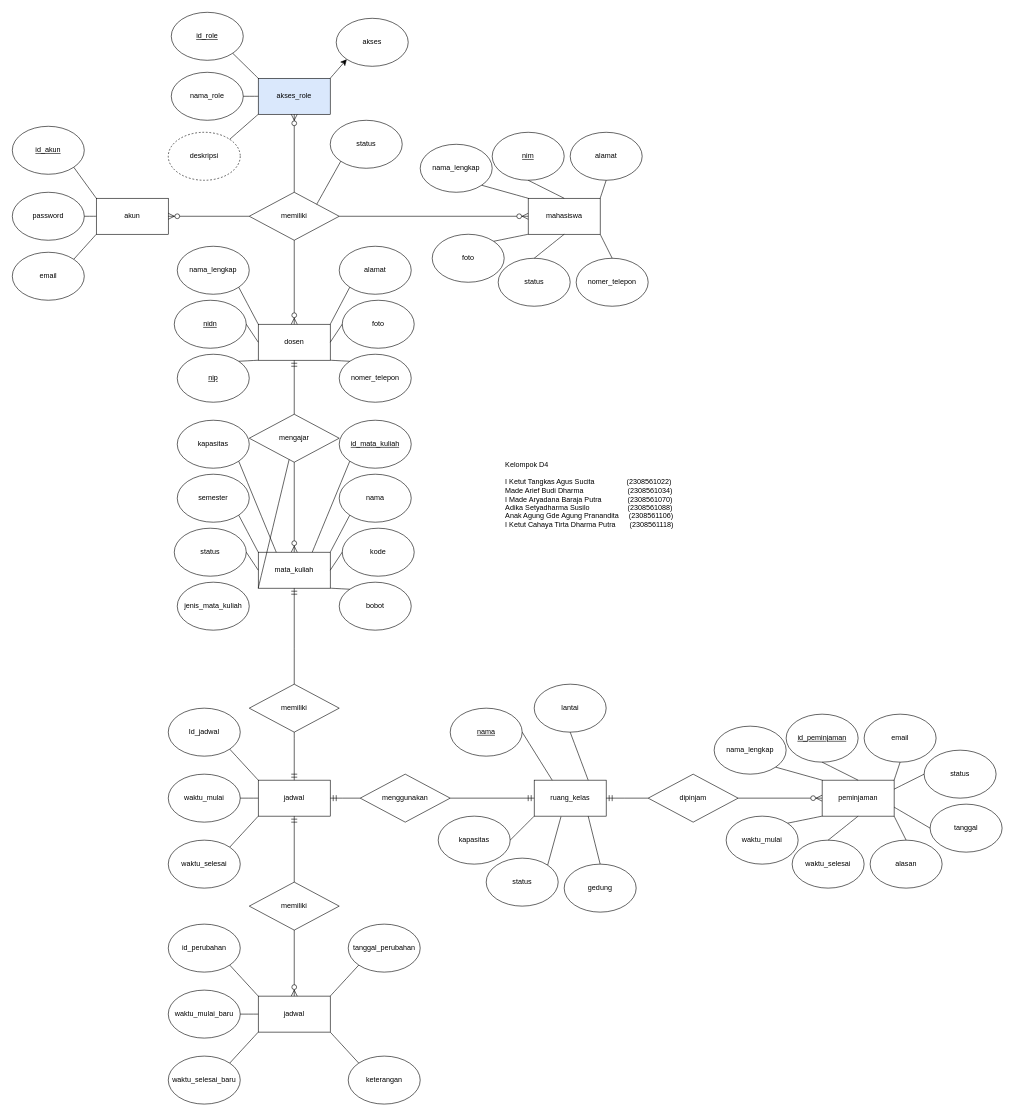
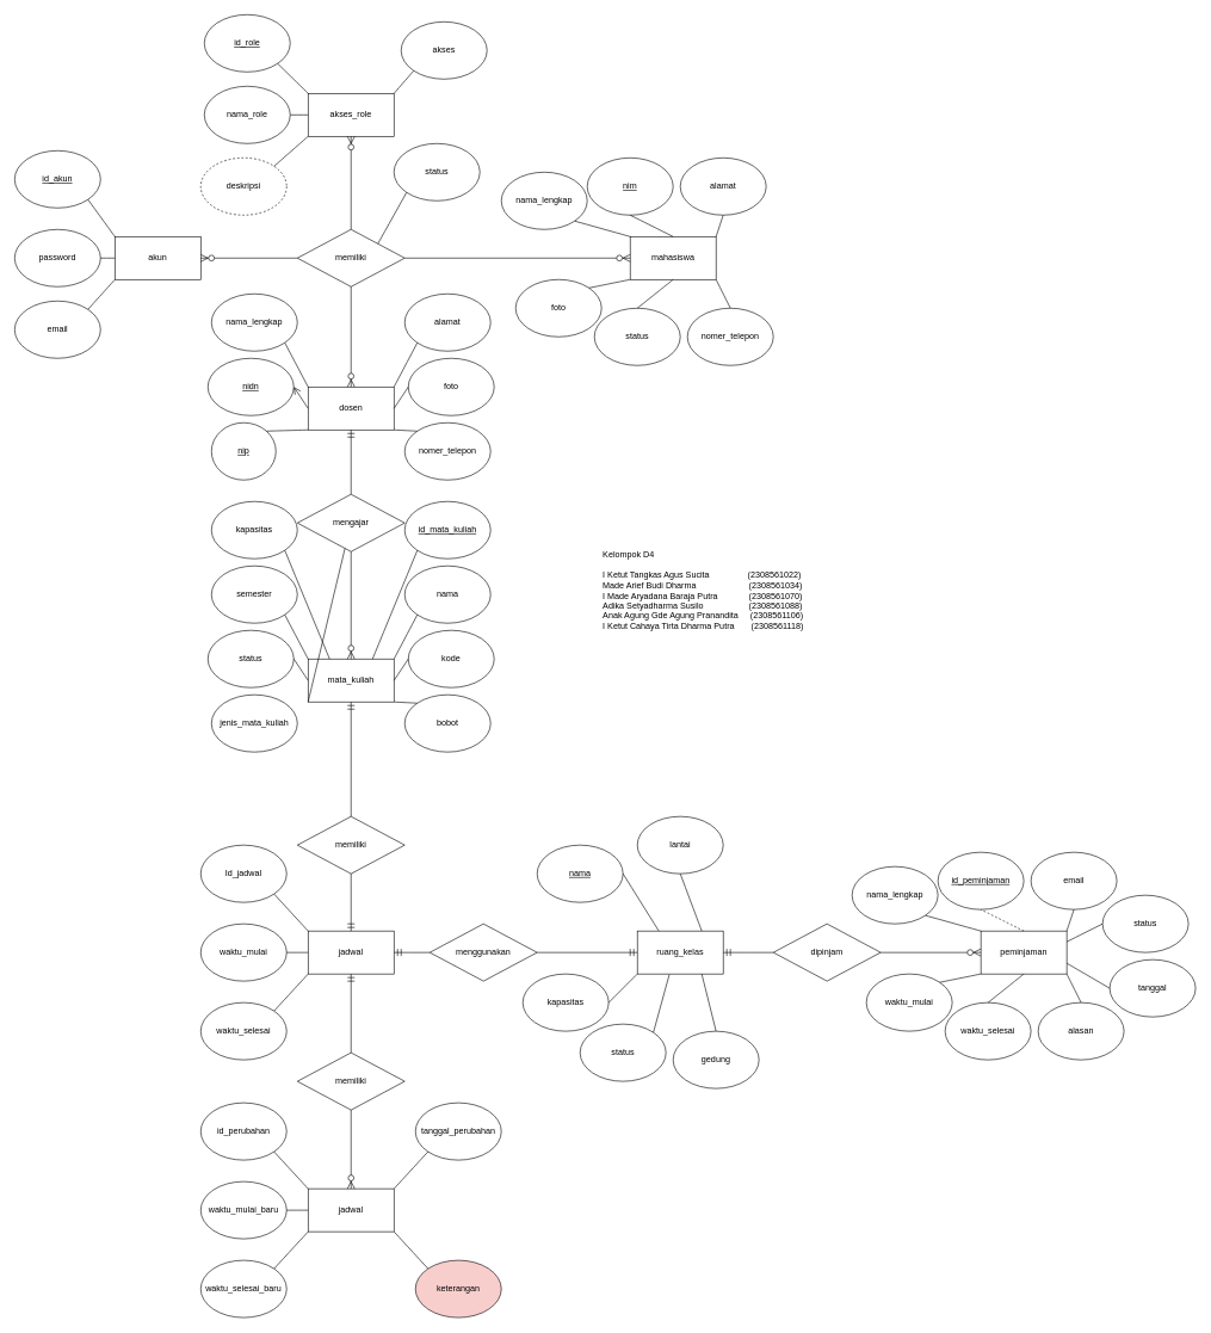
- <mxCell id="108" value="" style="endArrow=classic;html=1;rounded=0;fontSize=12;startSize=8;endSize=8;curved=1;entryX=0;entryY=1;entryDx=0;entryDy=0;exitX=1;exitY=0;exitDx=0;exitDy=0;" parent="1" source="100" target="107" edge="1"><mxGeometry width="50" height="50" relative="1" as="geometry"><mxPoint x="555" y="170" as="sourcePoint" /><mxPoint x="585" y="170" as="targetPoint" /></mxGeometry></mxCell>
+ <mxCell id="108" value="" style="endArrow=none;html=1;rounded=0;fontSize=12;startSize=8;endSize=8;curved=1;entryX=0;entryY=1;entryDx=0;entryDy=0;exitX=1;exitY=0;exitDx=0;exitDy=0;" parent="1" source="100" target="107" edge="1"><mxGeometry width="50" height="50" relative="1" as="geometry"><mxPoint x="555" y="170" as="sourcePoint" /><mxPoint x="585" y="170" as="targetPoint" /></mxGeometry></mxCell>
- <mxCell id="100" value="akses_role" style="rounded=0;whiteSpace=wrap;html=1;fillColor=#dae8fc;" parent="1" vertex="1"><mxGeometry y="130" width="120" height="60" as="geometry" x="430" /></mxCell>
+ <mxCell id="100" value="akses_role" style="rounded=0;whiteSpace=wrap;html=1;" parent="1" vertex="1"><mxGeometry y="130" width="120" height="60" as="geometry" x="430" /></mxCell>
- <mxCell id="33" value="" style="endArrow=none;html=1;rounded=0;fontSize=12;startSize=8;endSize=8;curved=1;entryX=1;entryY=0.5;entryDx=0;entryDy=0;exitX=0;exitY=0.5;exitDx=0;exitDy=0;" parent="1" source="20" target="32" edge="1"><mxGeometry width="50" height="50" relative="1" as="geometry"><mxPoint x="440" y="550" as="sourcePoint" /><mxPoint x="392" y="508" as="targetPoint" /></mxGeometry></mxCell>
+ <mxCell id="33" value="" style="endArrow=open;html=1;rounded=0;fontSize=12;startSize=8;endSize=8;curved=1;entryX=1;entryY=0.5;entryDx=0;entryDy=0;exitX=0;exitY=0.5;exitDx=0;exitDy=0;" parent="1" source="20" target="32" edge="1"><mxGeometry width="50" height="50" relative="1" as="geometry"><mxPoint x="440" y="550" as="sourcePoint" /><mxPoint x="392" y="508" as="targetPoint" /></mxGeometry></mxCell>
- <mxCell id="21" value="&lt;u&gt;nip&lt;/u&gt;" style="ellipse;whiteSpace=wrap;html=1;" parent="1" vertex="1"><mxGeometry x="295" y="590" width="120" height="80" as="geometry" /></mxCell>
+ <mxCell id="21" value="&lt;u&gt;nip&lt;/u&gt;" style="ellipse;whiteSpace=wrap;html=1;" parent="1" vertex="1"><mxGeometry x="295" y="590" width="90" height="80" as="geometry" /></mxCell>
- <mxCell id="84" value="" style="endArrow=none;html=1;rounded=0;fontSize=12;startSize=8;endSize=8;curved=1;entryX=0.5;entryY=1;entryDx=0;entryDy=0;exitX=0.5;exitY=0;exitDx=0;exitDy=0;" parent="1" source="82" target="83" edge="1"><mxGeometry width="50" height="50" relative="1" as="geometry"><mxPoint x="1260" y="1260" as="sourcePoint" /><mxPoint x="1310" y="1210" as="targetPoint" /></mxGeometry></mxCell>
+ <mxCell id="84" value="" style="endArrow=none;html=1;rounded=0;fontSize=12;startSize=8;endSize=8;curved=1;entryX=0.5;entryY=1;entryDx=0;entryDy=0;exitX=0.5;exitY=0;exitDx=0;exitDy=0;dashed=1;" parent="1" source="82" target="83" edge="1"><mxGeometry width="50" height="50" relative="1" as="geometry"><mxPoint x="1260" y="1260" as="sourcePoint" /><mxPoint x="1310" y="1210" as="targetPoint" /></mxGeometry></mxCell>
- <mxCell id="127" value="keterangan" style="ellipse;whiteSpace=wrap;html=1;" vertex="1" parent="1"><mxGeometry x="580" y="1760" width="120" height="80" as="geometry" /></mxCell>
+ <mxCell id="127" value="keterangan" style="ellipse;whiteSpace=wrap;html=1;fillColor=#f8cecc;" vertex="1" parent="1"><mxGeometry x="580" y="1760" width="120" height="80" as="geometry" /></mxCell>
